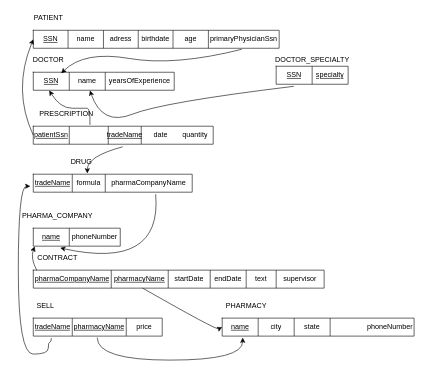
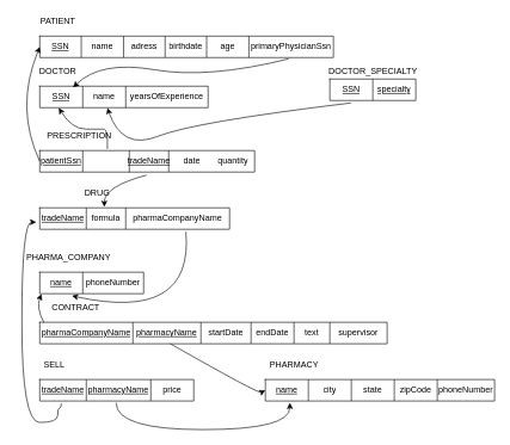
- <mxCell id="8" value="CONTRACT" style="text;html=1;align=center;verticalAlign=middle;resizable=0;points=[];autosize=1;strokeColor=none;fillColor=none;" vertex="1" parent="1"><mxGeometry x="55" y="420" width="80" height="20" as="geometry" /></mxCell>
+ <mxCell id="8" value="CONTRACT" style="text;html=1;align=center;verticalAlign=middle;resizable=0;points=[];autosize=1;strokeColor=none;fillColor=none;" vertex="1" parent="1"><mxGeometry x="65" y="420" width="80" height="20" as="geometry" /></mxCell>
+ <mxCell id="57" value="zipCode" style="shape=partialRectangle;html=1;whiteSpace=wrap;connectable=0;overflow=hidden;fillColor=none;top=0;left=0;bottom=0;right=0;pointerEvents=1;" vertex="1" parent="53"><mxGeometry x="180" width="60" height="30" as="geometry"><mxRectangle width="60" height="30" as="alternateBounds" /></mxGeometry></mxCell>
